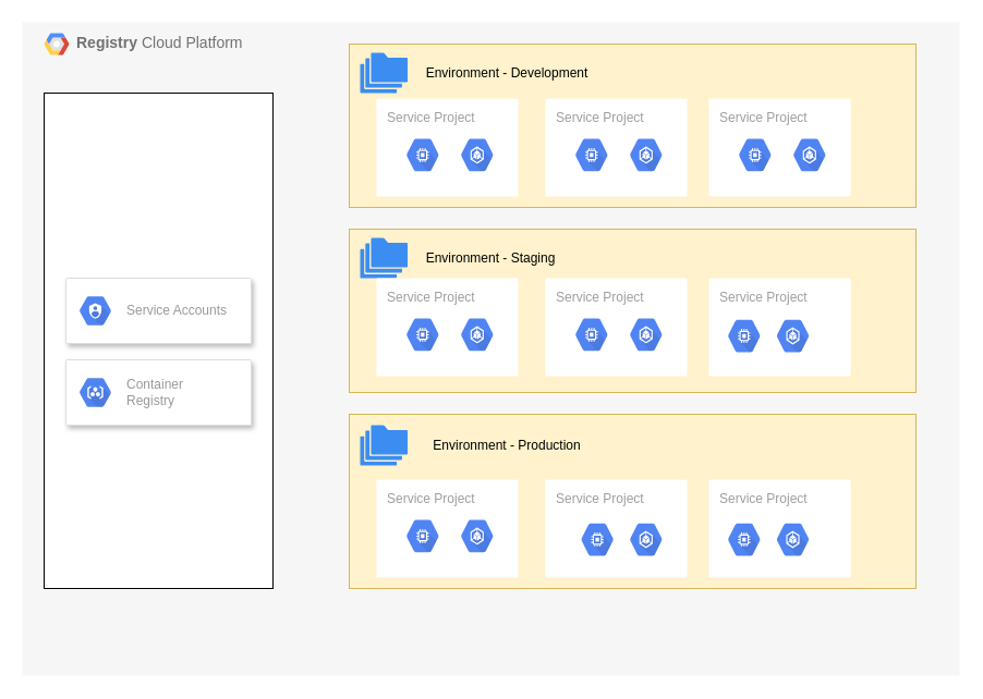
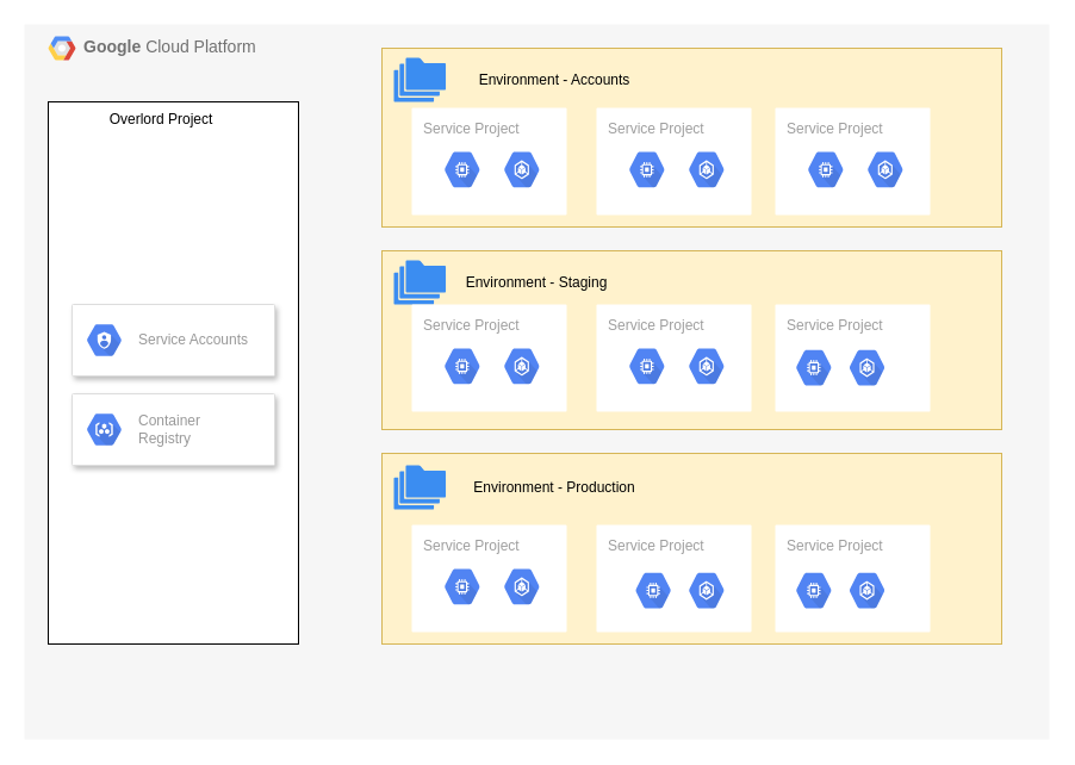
- <mxCell id="2" value="&lt;b&gt;Registry &lt;/b&gt;Cloud Platform" style="fillColor=#F6F6F6;strokeColor=none;shadow=0;gradientColor=none;fontSize=14;align=left;spacing=10;fontColor=#717171;9E9E9E;verticalAlign=top;spacingTop=-4;fontStyle=0;spacingLeft=40;html=1;" vertex="1" parent="1"><mxGeometry x="20" y="20" width="860" height="600" as="geometry" /></mxCell>
+ <mxCell id="2" value="&lt;b&gt;Google &lt;/b&gt;Cloud Platform" style="fillColor=#F6F6F6;strokeColor=none;shadow=0;gradientColor=none;fontSize=14;align=left;spacing=10;fontColor=#717171;9E9E9E;verticalAlign=top;spacingTop=-4;fontStyle=0;spacingLeft=40;html=1;" vertex="1" parent="1"><mxGeometry x="20" y="20" width="860" height="600" as="geometry" /></mxCell>
- <mxCell id="17" value="Environment - Development" style="text;html=1;strokeColor=none;fillColor=none;align=center;verticalAlign=middle;whiteSpace=wrap;rounded=0;" vertex="1" parent="2"><mxGeometry x="340" y="36.5" width="210" height="20" as="geometry" /></mxCell>
+ <mxCell id="17" value="Environment - Accounts" style="text;html=1;strokeColor=none;fillColor=none;align=center;verticalAlign=middle;whiteSpace=wrap;rounded=0;" vertex="1" parent="2"><mxGeometry x="340" y="36.5" width="210" height="20" as="geometry" /></mxCell>
+ <mxCell id="8" value="Overlord Project" style="text;html=1;strokeColor=none;fillColor=none;align=center;verticalAlign=middle;whiteSpace=wrap;rounded=0;" vertex="1" parent="2"><mxGeometry x="55" y="70" width="120" height="20" as="geometry" /></mxCell>
